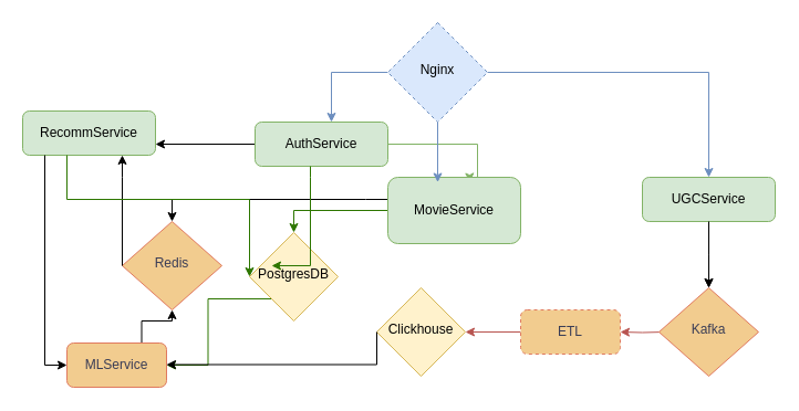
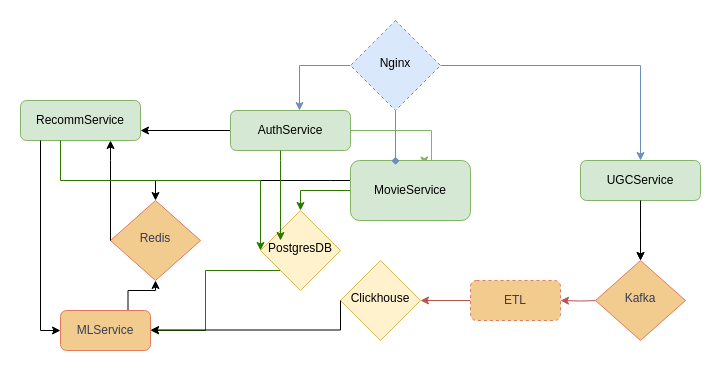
- <mxCell id="29" style="edgeStyle=orthogonalEdgeStyle;rounded=0;orthogonalLoop=1;jettySize=auto;html=1;fillColor=#dae8fc;strokeColor=#6c8ebf;exitX=0.5;exitY=1;exitDx=0;exitDy=0;entryX=0.375;entryY=0.075;entryDx=0;entryDy=0;entryPerimeter=0;" edge="1" parent="1" source="6" target="9"><mxGeometry relative="1" as="geometry"><mxPoint x="319" y="130" as="targetPoint" /><mxPoint x="370" y="85" as="sourcePoint" /><Array as="points" /></mxGeometry></mxCell>
+ <mxCell id="29" style="edgeStyle=orthogonalEdgeStyle;rounded=0;orthogonalLoop=1;jettySize=auto;html=1;fillColor=#dae8fc;strokeColor=#6c8ebf;exitX=0.5;exitY=1;exitDx=0;exitDy=0;entryX=0.375;entryY=0.075;entryDx=0;entryDy=0;entryPerimeter=0;endArrow=diamond;" edge="1" parent="1" source="6" target="9"><mxGeometry relative="1" as="geometry"><mxPoint x="319" y="130" as="targetPoint" /><mxPoint x="370" y="85" as="sourcePoint" /><Array as="points" /></mxGeometry></mxCell>
- <mxCell id="11" value="PostgresDB" style="rhombus;whiteSpace=wrap;html=1;shadow=0;fontFamily=Helvetica;fontSize=12;align=center;strokeWidth=1;spacing=6;spacingTop=-4;labelBackgroundColor=none;fillColor=#fff2cc;strokeColor=#d6b656;" parent="1" vertex="1"><mxGeometry x="225" y="210" width="80" height="80" as="geometry" /></mxCell>
+ <mxCell id="11" value="PostgresDB" style="rhombus;whiteSpace=wrap;html=1;shadow=0;fontFamily=Helvetica;fontSize=12;align=center;strokeWidth=1;spacing=6;spacingTop=-4;labelBackgroundColor=none;fillColor=#fff2cc;strokeColor=#d6b656;" parent="1" vertex="1"><mxGeometry x="260" y="210" width="80" height="80" as="geometry" /></mxCell>
